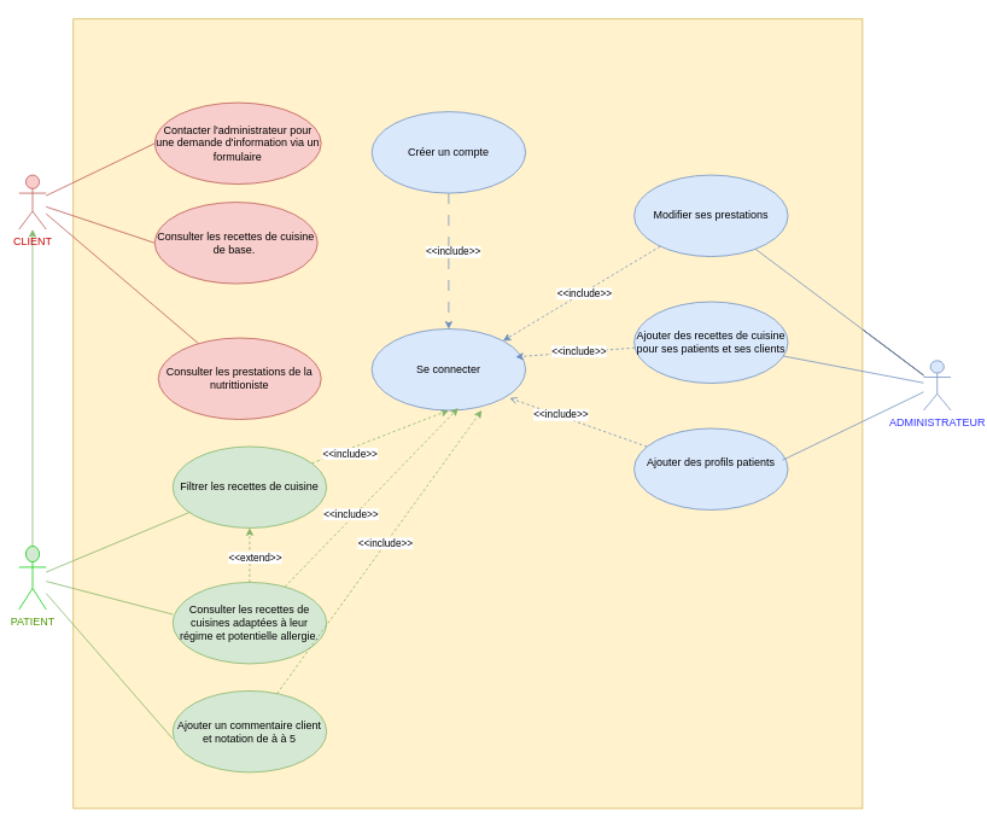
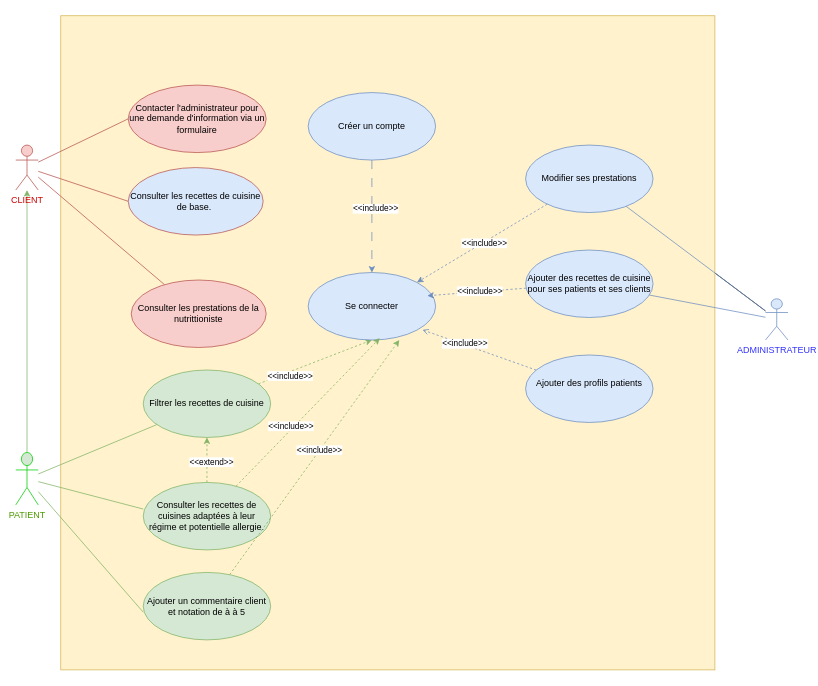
- <mxCell id="23" value="Consulter les recettes de cuisine de base.&amp;nbsp;" style="ellipse;whiteSpace=wrap;html=1;fillColor=#f8cecc;strokeColor=#b85450;" parent="1" vertex="1"><mxGeometry x="170" y="223" width="180" height="90" as="geometry" /></mxCell>
+ <mxCell id="23" value="Consulter les recettes de cuisine de base.&amp;nbsp;" style="ellipse;whiteSpace=wrap;html=1;fillColor=#dae8fc;strokeColor=#b85450;" parent="1" vertex="1"><mxGeometry x="170" y="223" width="180" height="90" as="geometry" /></mxCell>
- <mxCell id="35" style="rounded=0;orthogonalLoop=1;jettySize=auto;html=1;entryX=0.965;entryY=0.389;entryDx=0;entryDy=0;entryPerimeter=0;endArrow=none;endFill=0;fillColor=#dae8fc;strokeColor=#6c8ebf;" parent="1" source="3" target="24" edge="1"><mxGeometry relative="1" as="geometry" /></mxCell>
